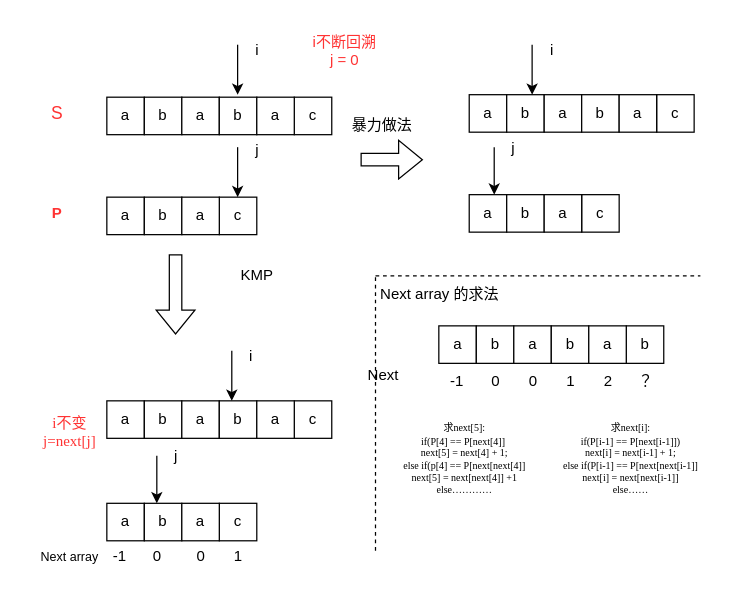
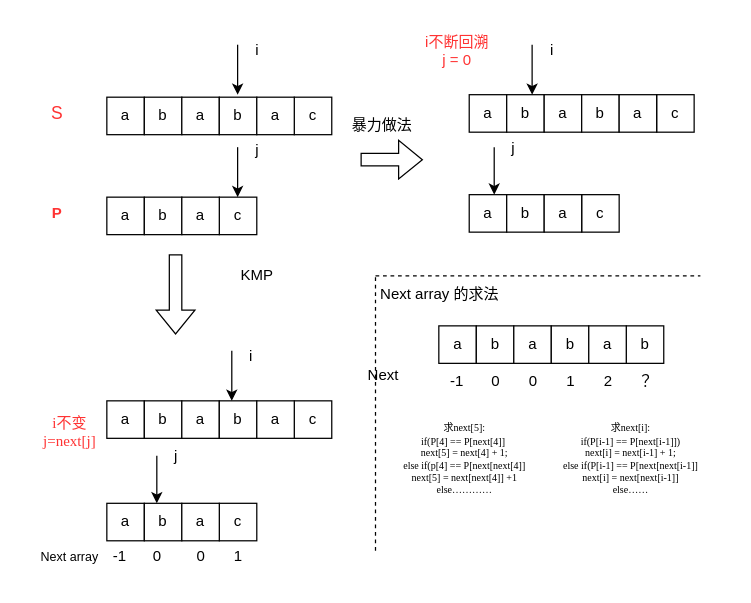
- <mxCell id="56" value="&lt;font color=&quot;#ff3333&quot;&gt;i不断回溯&lt;/font&gt;&lt;div&gt;&lt;font color=&quot;#ff3333&quot;&gt;j = 0&lt;/font&gt;&lt;/div&gt;" style="text;html=1;align=center;verticalAlign=middle;resizable=0;points=[];autosize=1;strokeColor=none;fillColor=none;" parent="1" vertex="1"><mxGeometry x="240" y="20" width="70" height="40" as="geometry" /></mxCell>
+ <mxCell id="56" value="&lt;font color=&quot;#ff3333&quot;&gt;i不断回溯&lt;/font&gt;&lt;div&gt;&lt;font color=&quot;#ff3333&quot;&gt;j = 0&lt;/font&gt;&lt;/div&gt;" style="text;html=1;align=center;verticalAlign=middle;resizable=0;points=[];autosize=1;strokeColor=none;fillColor=none;" parent="1" vertex="1"><mxGeometry x="330" y="20" width="70" height="40" as="geometry" /></mxCell>
